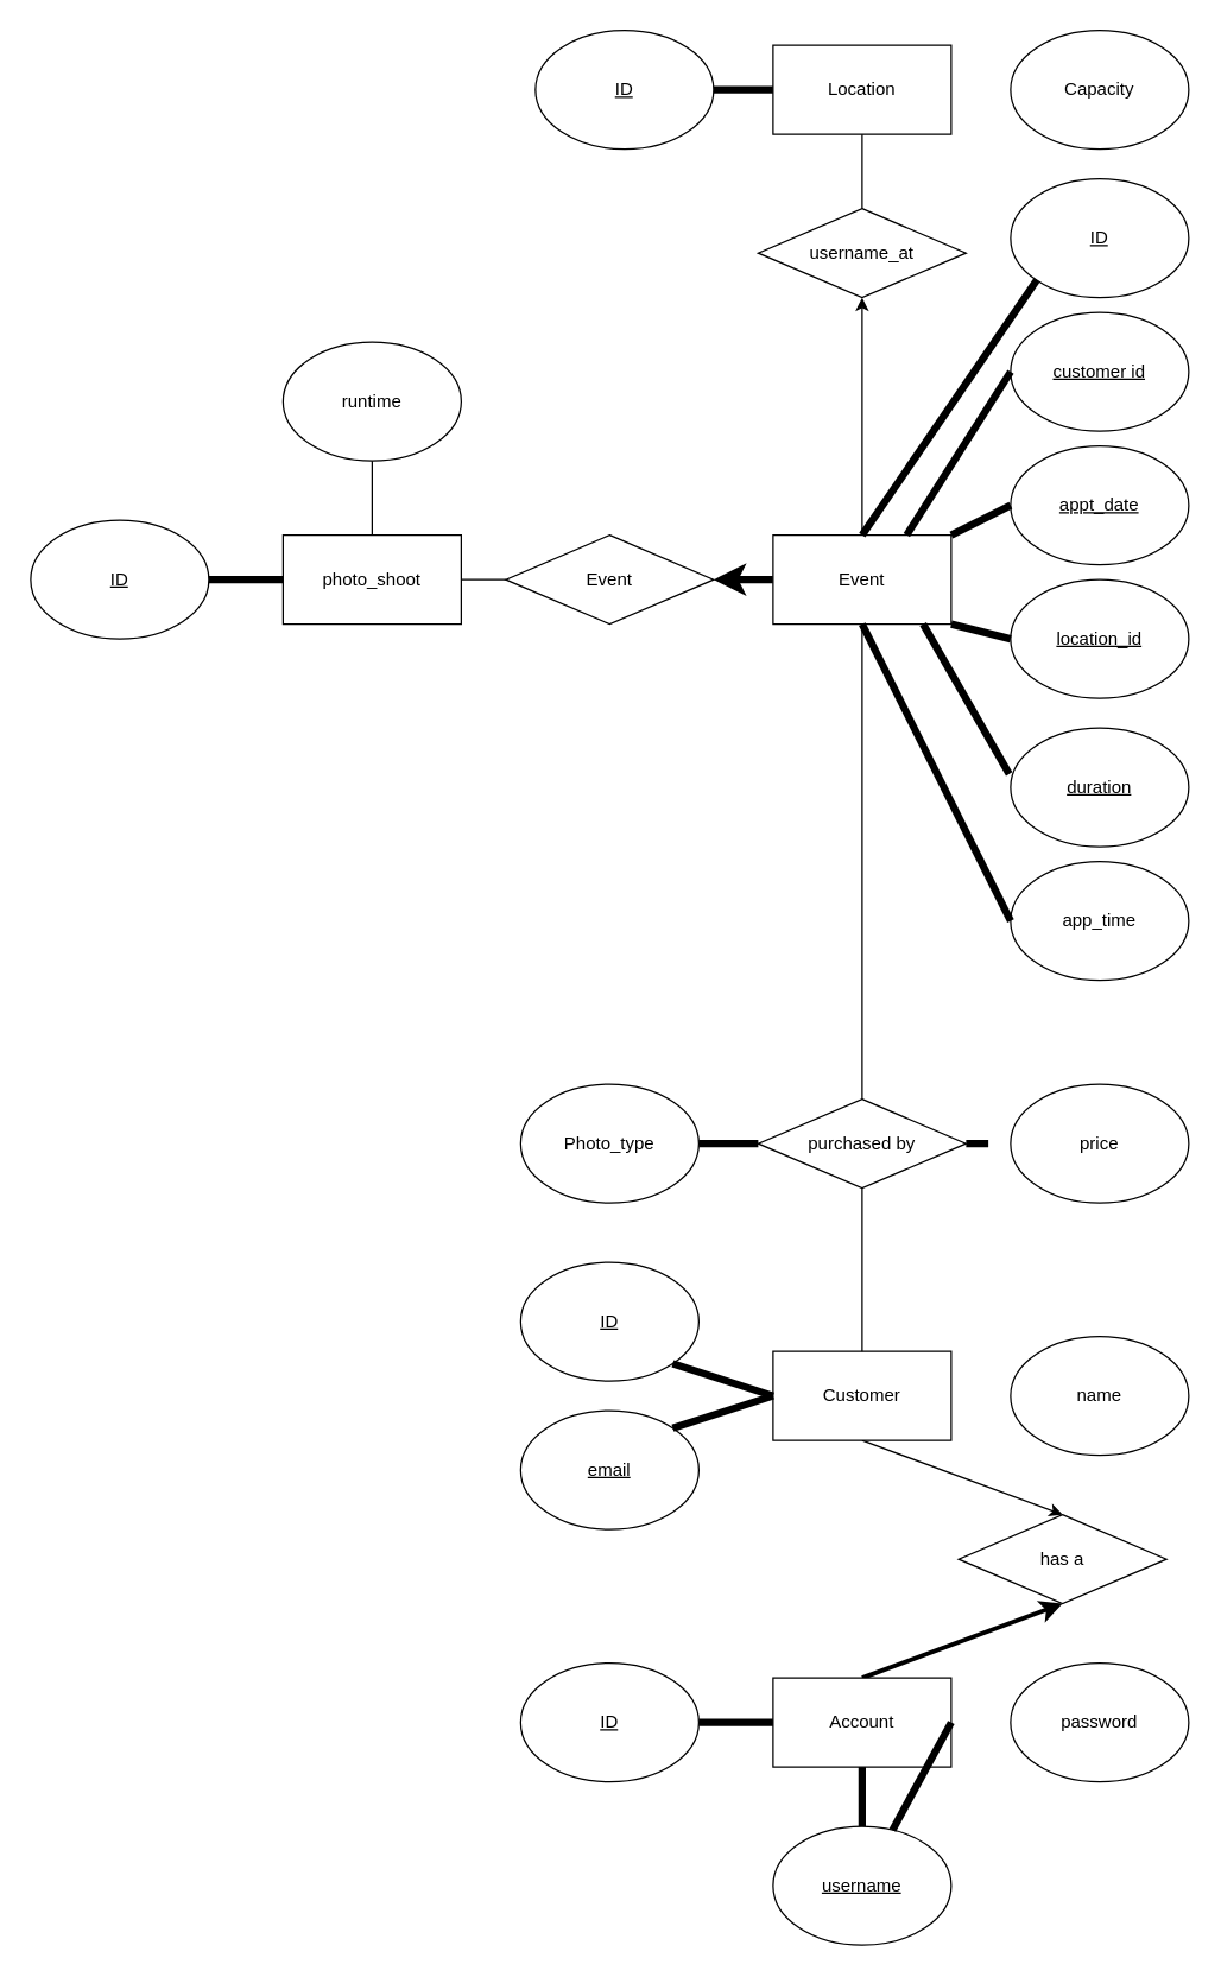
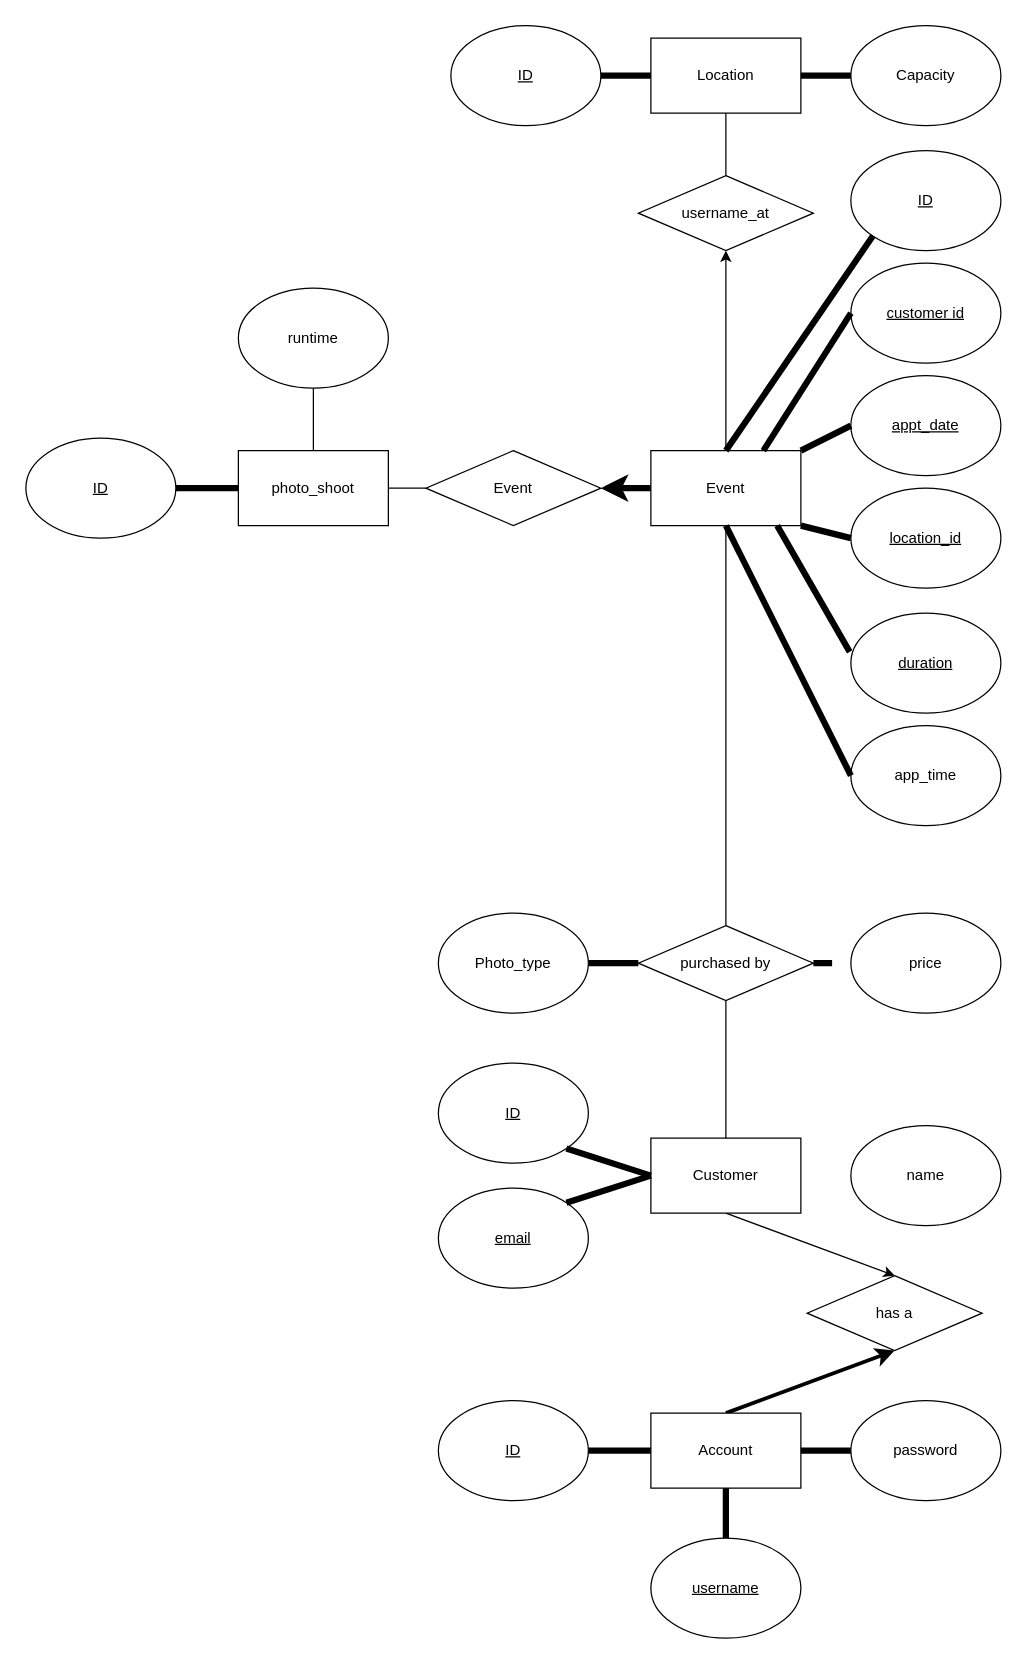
+ <mxCell id="45" value="" style="endArrow=none;html=1;strokeWidth=5;entryX=0;entryY=0.5;entryDx=0;entryDy=0;exitX=1;exitY=0.5;exitDx=0;exitDy=0;" parent="1" source="39" target="43" edge="1"><mxGeometry width="50" height="50" relative="1" as="geometry"><mxPoint x="660" y="460" as="sourcePoint" /><mxPoint x="690" y="460" as="targetPoint" /></mxGeometry></mxCell>
- <mxCell id="22" value="" style="endArrow=none;html=1;strokeWidth=5;exitX=1;exitY=0.5;exitDx=0;exitDy=0;" parent="1" source="18" target="9" edge="1"><mxGeometry width="50" height="50" relative="1" as="geometry"><mxPoint x="650" y="950" as="sourcePoint" /><mxPoint x="700" y="950" as="targetPoint" /></mxGeometry></mxCell>
+ <mxCell id="22" value="" style="endArrow=none;html=1;strokeWidth=5;entryX=0;entryY=0.5;entryDx=0;entryDy=0;exitX=1;exitY=0.5;exitDx=0;exitDy=0;" parent="1" source="18" target="8" edge="1"><mxGeometry width="50" height="50" relative="1" as="geometry"><mxPoint x="650" y="950" as="sourcePoint" /><mxPoint x="700" y="950" as="targetPoint" /></mxGeometry></mxCell>
